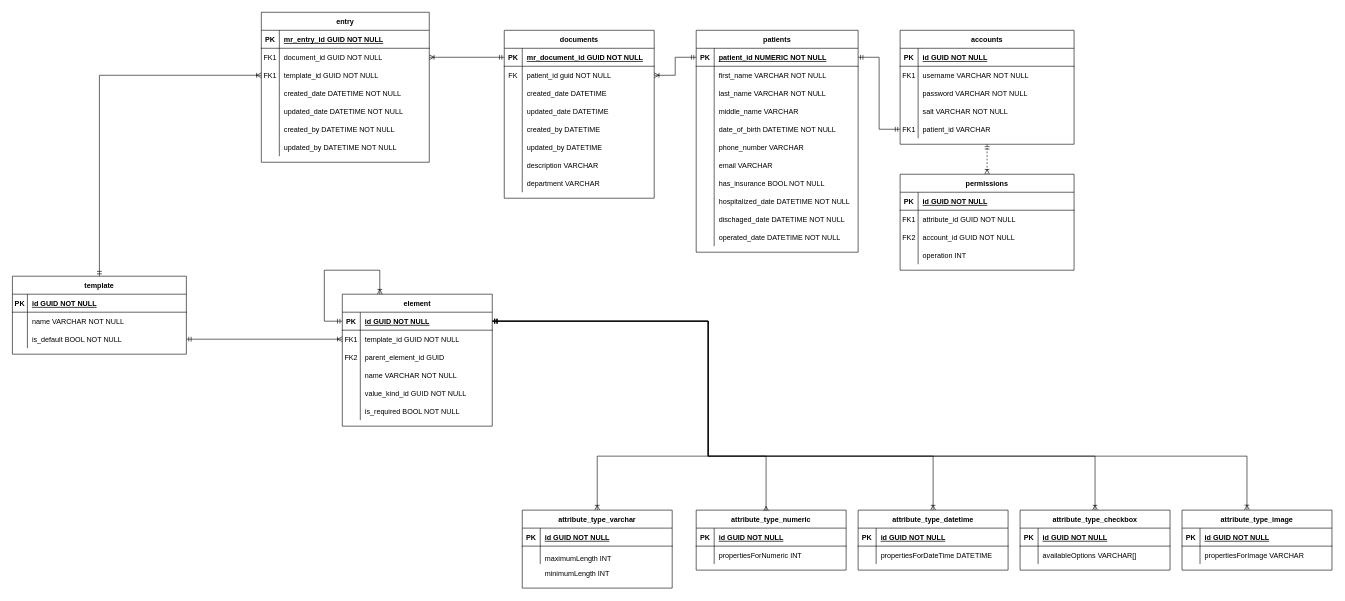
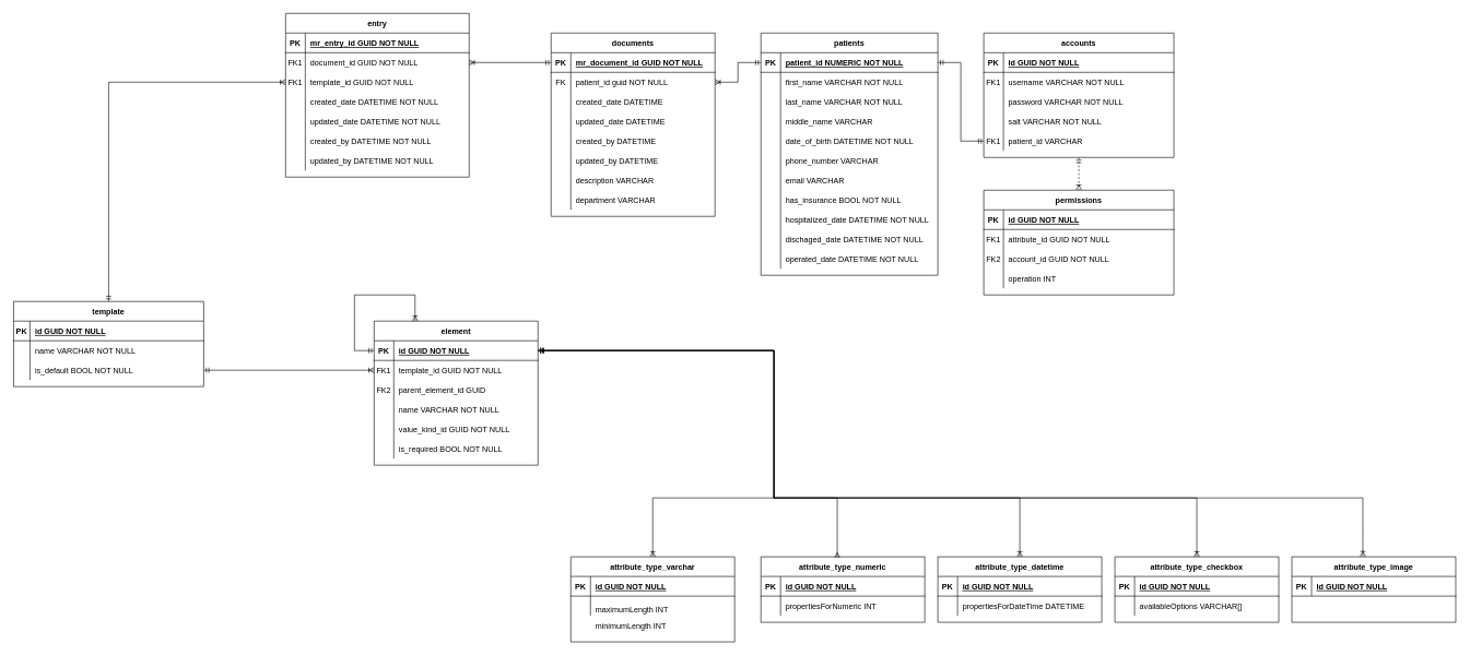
- <mxCell id="156" value="propertiesForImage VARCHAR" style="shape=partialRectangle;overflow=hidden;connectable=0;fillColor=none;top=0;left=0;bottom=0;right=0;align=left;spacingLeft=6;" parent="154" vertex="1"><mxGeometry x="30" width="220" height="30" as="geometry" /></mxCell>
